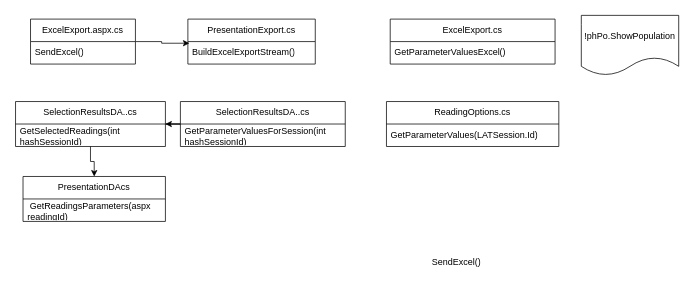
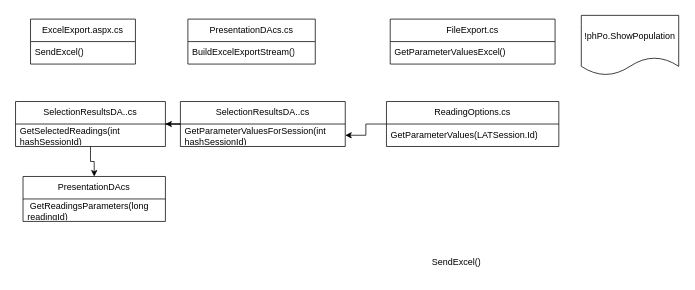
- <mxCell id="13" value="PresentationExport.cs" style="swimlane;fontStyle=0;childLayout=stackLayout;horizontal=1;startSize=30;horizontalStack=0;resizeParent=1;resizeParentMax=0;resizeLast=0;collapsible=1;marginBottom=0;whiteSpace=wrap;html=1;" parent="1" vertex="1"><mxGeometry x="250" y="25" width="170" height="60" as="geometry" /></mxCell>
+ <mxCell id="13" value="PresentationDAcs.cs" style="swimlane;fontStyle=0;childLayout=stackLayout;horizontal=1;startSize=30;horizontalStack=0;resizeParent=1;resizeParentMax=0;resizeLast=0;collapsible=1;marginBottom=0;whiteSpace=wrap;html=1;" parent="1" vertex="1"><mxGeometry x="250" y="25" width="170" height="60" as="geometry" /></mxCell>
- <mxCell id="5" value="ExcelExport.cs" style="swimlane;fontStyle=0;childLayout=stackLayout;horizontal=1;startSize=30;horizontalStack=0;resizeParent=1;resizeParentMax=0;resizeLast=0;collapsible=1;marginBottom=0;whiteSpace=wrap;html=1;" parent="1" vertex="1"><mxGeometry x="520" y="25" width="220" height="60" as="geometry" /></mxCell>
+ <mxCell id="5" value="FileExport.cs" style="swimlane;fontStyle=0;childLayout=stackLayout;horizontal=1;startSize=30;horizontalStack=0;resizeParent=1;resizeParentMax=0;resizeLast=0;collapsible=1;marginBottom=0;whiteSpace=wrap;html=1;" parent="1" vertex="1"><mxGeometry x="520" y="25" width="220" height="60" as="geometry" /></mxCell>
- <mxCell id="2" value="" style="edgeStyle=orthogonalEdgeStyle;rounded=0;orthogonalLoop=1;jettySize=auto;html=1;entryX=0.012;entryY=0.073;entryDx=0;entryDy=0;entryPerimeter=0;" parent="1" source="3" target="14" edge="1"><mxGeometry relative="1" as="geometry" /></mxCell>
+ <mxCell id="7" value="" style="edgeStyle=orthogonalEdgeStyle;rounded=0;orthogonalLoop=1;jettySize=auto;html=1;" parent="1" source="8" target="17" edge="1"><mxGeometry relative="1" as="geometry" /></mxCell>
- <mxCell id="11" value="&amp;nbsp;GetReadingsParameters(aspx readingId)" style="text;strokeColor=none;fillColor=none;align=left;verticalAlign=middle;spacingLeft=4;spacingRight=4;overflow=hidden;points=[[0,0.5],[1,0.5]];portConstraint=eastwest;rotatable=0;whiteSpace=wrap;html=1;" parent="10" vertex="1"><mxGeometry y="30" width="190" height="30" as="geometry" /></mxCell>
+ <mxCell id="11" value="&amp;nbsp;GetReadingsParameters(long readingId)" style="text;strokeColor=none;fillColor=none;align=left;verticalAlign=middle;spacingLeft=4;spacingRight=4;overflow=hidden;points=[[0,0.5],[1,0.5]];portConstraint=eastwest;rotatable=0;whiteSpace=wrap;html=1;" parent="10" vertex="1"><mxGeometry y="30" width="190" height="30" as="geometry" /></mxCell>
